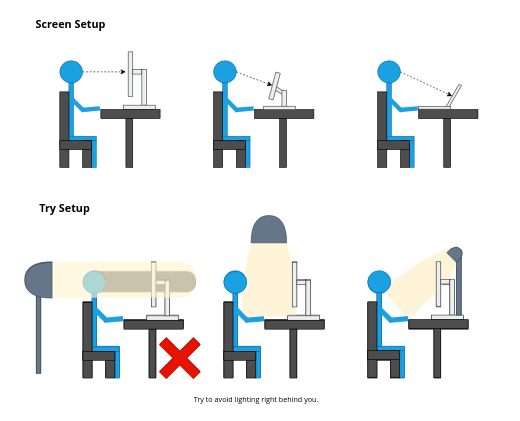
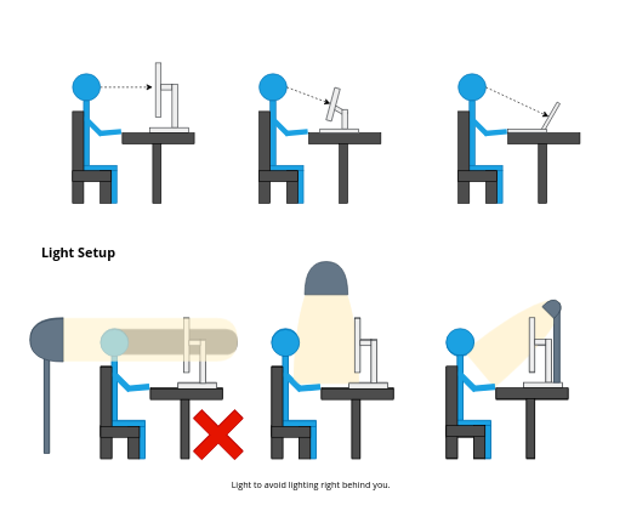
- <mxCell id="176" value="&lt;font data-font-src=&quot;https://fonts.googleapis.com/css?family=Open+Sans&quot; face=&quot;Open Sans&quot;&gt;Screen Setup&lt;/font&gt;" style="text;html=1;align=center;verticalAlign=middle;resizable=0;points=[];autosize=1;strokeColor=none;fillColor=none;fontStyle=1;fontSize=18;" vertex="1" parent="1"><mxGeometry x="47" y="20" width="140" height="40" as="geometry" /></mxCell>
- <mxCell id="174" value="&lt;font data-font-src=&quot;https://fonts.googleapis.com/css?family=Open+Sans&quot; face=&quot;Open Sans&quot;&gt;&lt;b&gt;&lt;font style=&quot;font-size: 18px;&quot;&gt;Try Setup&lt;br&gt;&lt;/font&gt;&lt;/b&gt;&lt;/font&gt;" style="text;html=1;align=center;verticalAlign=middle;resizable=0;points=[];autosize=1;strokeColor=none;fillColor=none;" vertex="1" parent="1"><mxGeometry x="47" y="326" width="120" height="40" as="geometry" /></mxCell>
+ <mxCell id="174" value="&lt;font data-font-src=&quot;https://fonts.googleapis.com/css?family=Open+Sans&quot; face=&quot;Open Sans&quot;&gt;&lt;b&gt;&lt;font style=&quot;font-size: 18px;&quot;&gt;Light Setup&lt;br&gt;&lt;/font&gt;&lt;/b&gt;&lt;/font&gt;" style="text;html=1;align=center;verticalAlign=middle;resizable=0;points=[];autosize=1;strokeColor=none;fillColor=none;" vertex="1" parent="1"><mxGeometry x="47" y="326" width="120" height="40" as="geometry" /></mxCell>
- <mxCell id="175" value="&lt;font data-font-src=&quot;https://fonts.googleapis.com/css?family=Open+Sans&quot; style=&quot;font-size: 12px;&quot; face=&quot;Open Sans&quot;&gt;Try to avoid lighting right behind you.&lt;/font&gt;" style="whiteSpace=wrap;html=1;fontSize=18;fillColor=none;strokeColor=none;" vertex="1" parent="1"><mxGeometry x="57" y="650" width="740" height="30" as="geometry" /></mxCell>
+ <mxCell id="175" value="&lt;font data-font-src=&quot;https://fonts.googleapis.com/css?family=Open+Sans&quot; style=&quot;font-size: 12px;&quot; face=&quot;Open Sans&quot;&gt;Light to avoid lighting right behind you.&lt;/font&gt;" style="whiteSpace=wrap;html=1;fontSize=18;fillColor=none;strokeColor=none;" vertex="1" parent="1"><mxGeometry x="57" y="650" width="740" height="30" as="geometry" /></mxCell>
